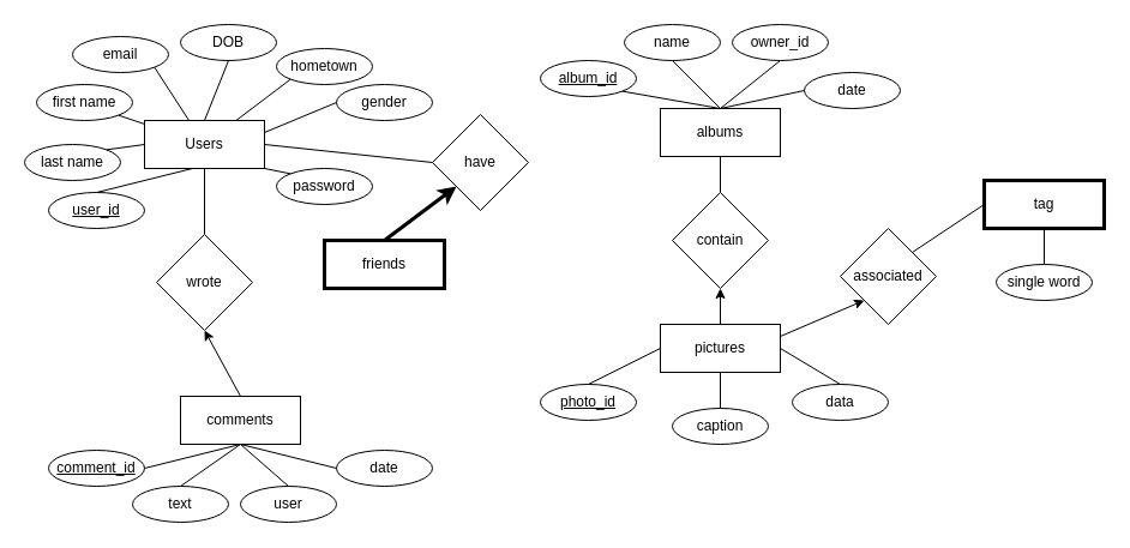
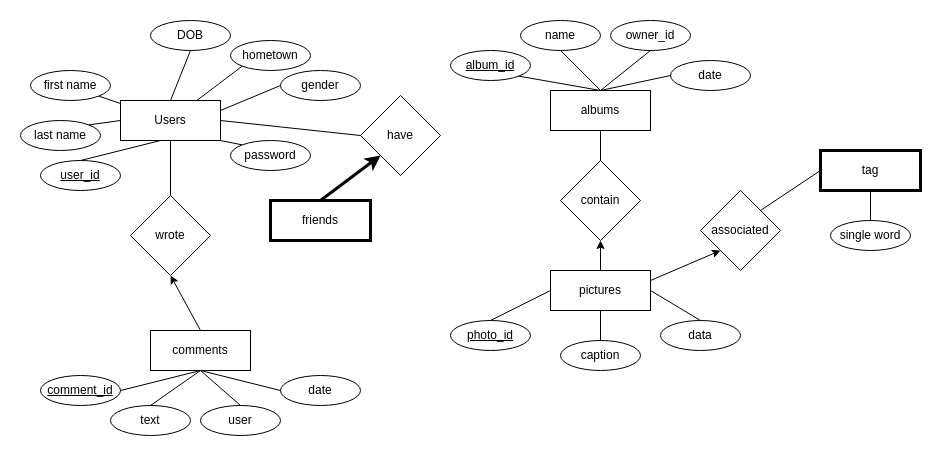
- <mxCell id="5" value="email" style="ellipse;whiteSpace=wrap;html=1;fillColor=none;" parent="1" vertex="1"><mxGeometry x="60" y="30" width="80" height="30" as="geometry" /></mxCell>
- <mxCell id="4" style="rounded=0;orthogonalLoop=1;jettySize=auto;html=1;exitX=1;exitY=1;exitDx=0;exitDy=0;startArrow=none;startFill=0;endArrow=none;endFill=0;" parent="1" source="5" target="3" edge="1"><mxGeometry relative="1" as="geometry" /></mxCell>
